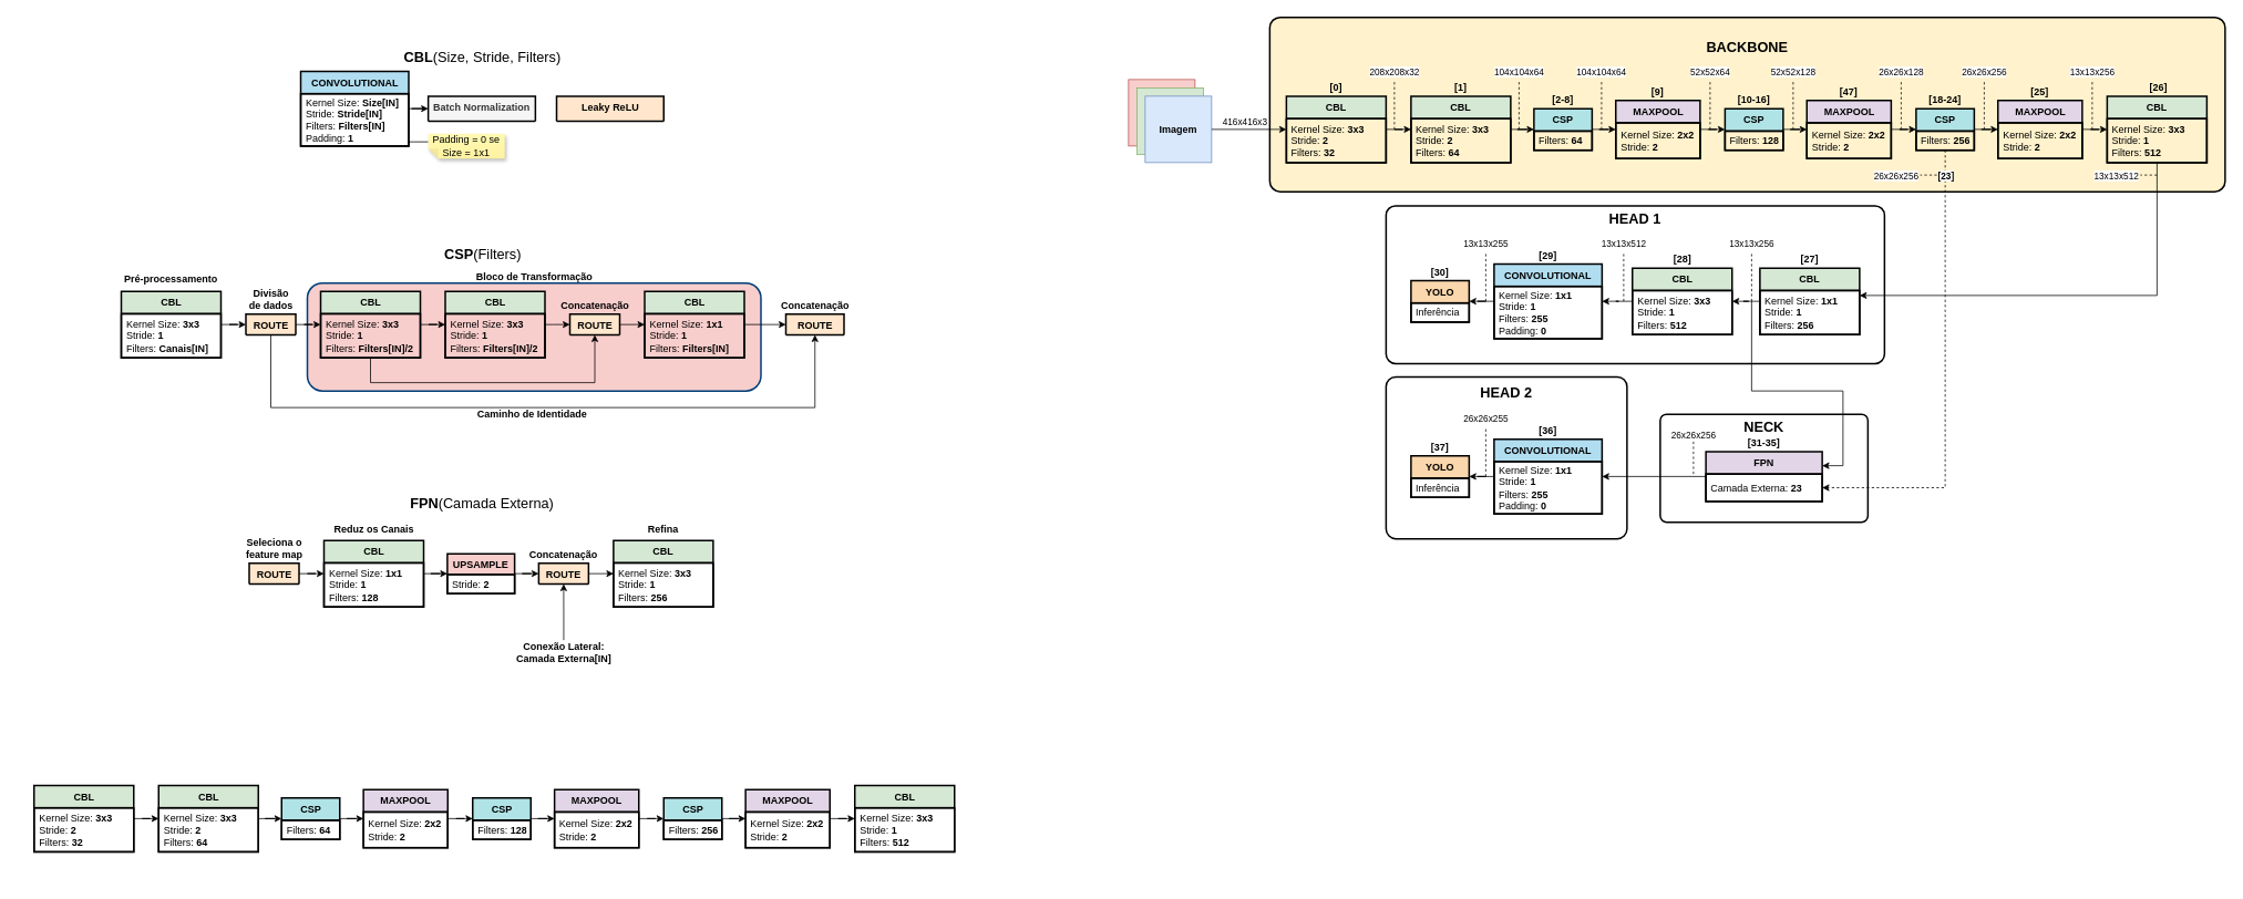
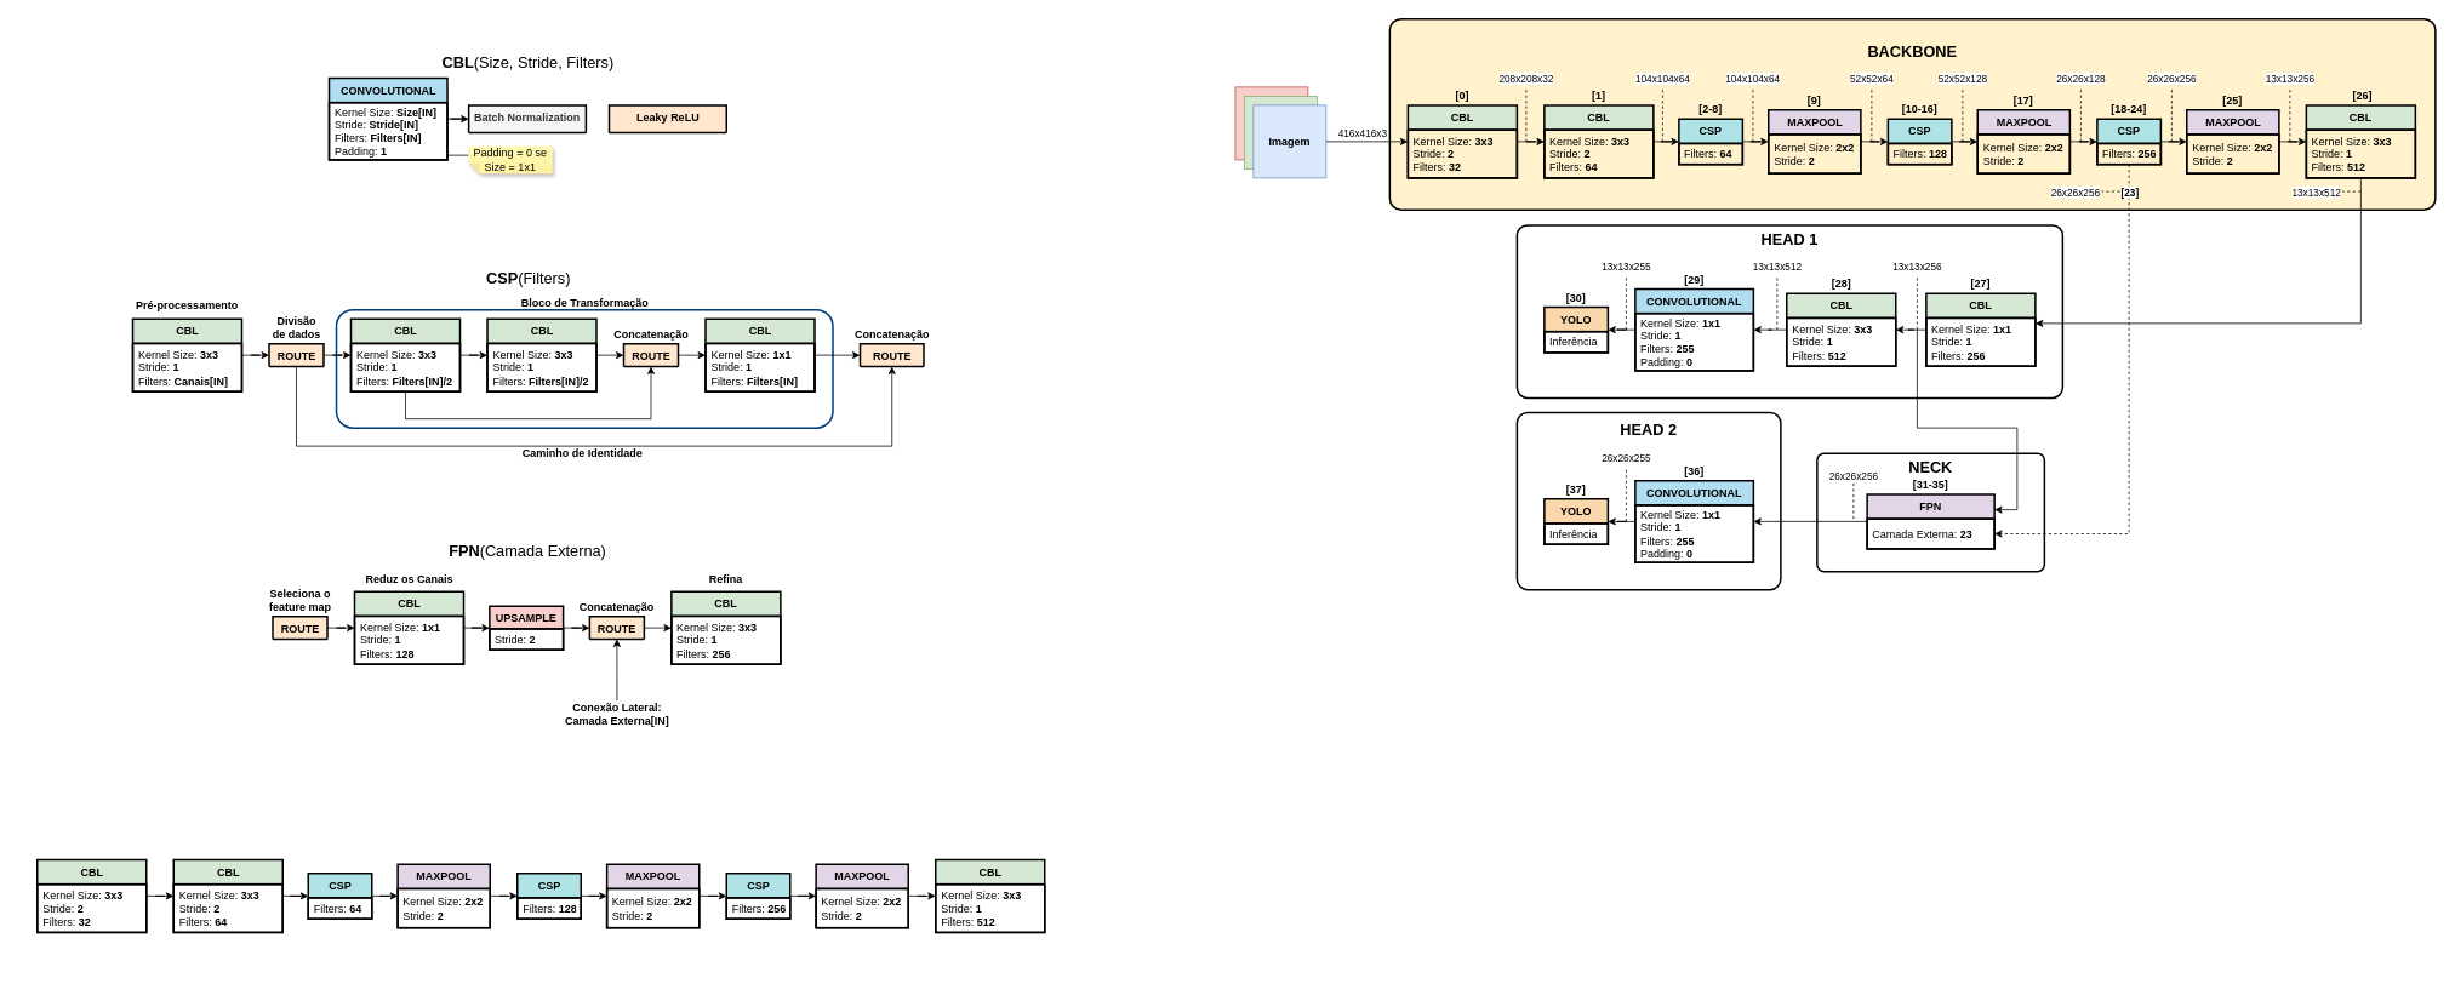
- <mxCell id="167" value="[47]" style="text;html=1;align=center;verticalAlign=middle;whiteSpace=wrap;rounded=0;fontStyle=1" parent="1" vertex="1"><mxGeometry x="2195.25" y="95" width="60" height="30" as="geometry" /></mxCell>
+ <mxCell id="167" value="[17]" style="text;html=1;align=center;verticalAlign=middle;whiteSpace=wrap;rounded=0;fontStyle=1" parent="1" vertex="1"><mxGeometry x="2195.25" y="95" width="60" height="30" as="geometry" /></mxCell>
- <mxCell id="12" value="&lt;b&gt;Bloco de Transformação&lt;br&gt;&lt;br&gt;&lt;br&gt;&lt;br&gt;&lt;br&gt;&lt;br&gt;&lt;br&gt;&lt;br&gt;&lt;br&gt;&lt;br&gt;&lt;br&gt;&lt;/b&gt;" style="rounded=1;whiteSpace=wrap;html=1;strokeColor=#003F79;strokeWidth=2;arcSize=14;fillColor=#f8cecc;" parent="1" vertex="1"><mxGeometry x="369.5" y="340" width="546" height="130" as="geometry" /></mxCell>
+ <mxCell id="12" value="&lt;b&gt;Bloco de Transformação&lt;br&gt;&lt;br&gt;&lt;br&gt;&lt;br&gt;&lt;br&gt;&lt;br&gt;&lt;br&gt;&lt;br&gt;&lt;br&gt;&lt;br&gt;&lt;br&gt;&lt;/b&gt;" style="rounded=1;whiteSpace=wrap;html=1;strokeColor=#003F79;strokeWidth=2;arcSize=14;" parent="1" vertex="1"><mxGeometry x="369.5" y="340" width="546" height="130" as="geometry" /></mxCell>
